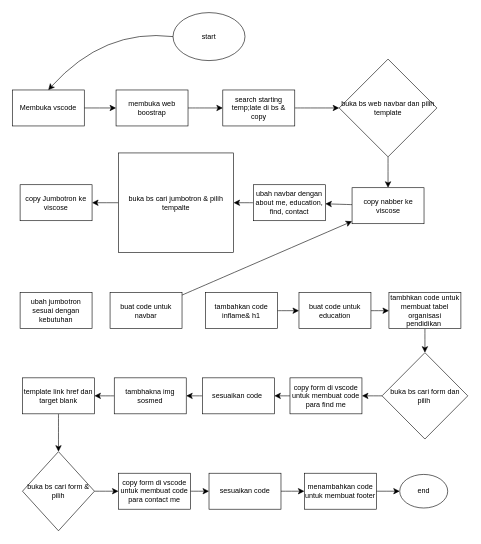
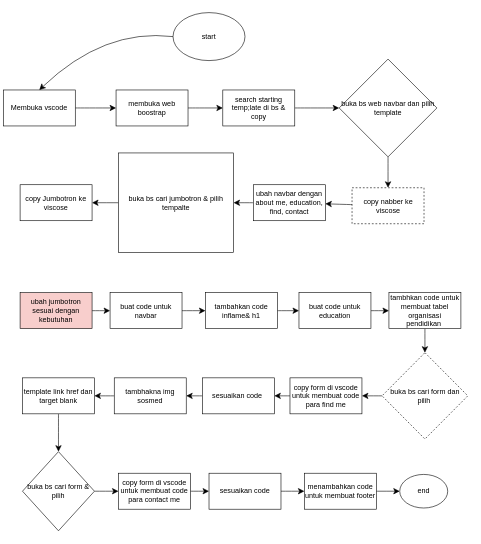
- <mxCell id="4" value="Membuka vscode" style="rounded=0;whiteSpace=wrap;html=1;" vertex="1" parent="1"><mxGeometry x="20" y="149" width="120" height="60" as="geometry" /></mxCell>
+ <mxCell id="4" value="Membuka vscode" style="rounded=0;whiteSpace=wrap;html=1;" vertex="1" parent="1"><mxGeometry x="5" y="149" width="120" height="60" as="geometry" /></mxCell>
- <mxCell id="12" value="copy nabber ke viscose" style="whiteSpace=wrap;html=1;rounded=0;" vertex="1" parent="1"><mxGeometry x="586.5" y="312" width="120" height="60" as="geometry" /></mxCell>
+ <mxCell id="12" value="copy nabber ke viscose" style="whiteSpace=wrap;html=1;rounded=0;dashed=1;" vertex="1" parent="1"><mxGeometry x="586.5" y="312" width="120" height="60" as="geometry" /></mxCell>
- <mxCell id="20" value="" style="edgeStyle=none;curved=1;rounded=0;orthogonalLoop=1;jettySize=auto;html=1;fontSize=12;startSize=8;endSize=8;" edge="1" parent="1" source="21" target="12"><mxGeometry relative="1" as="geometry" /></mxCell>
+ <mxCell id="20" value="" style="edgeStyle=none;curved=1;rounded=0;orthogonalLoop=1;jettySize=auto;html=1;fontSize=12;startSize=8;endSize=8;" edge="1" parent="1" source="21" target="23"><mxGeometry relative="1" as="geometry" /></mxCell>
- <mxCell id="19" value="ubah jumbotron sesuai dengan kebutuhan" style="whiteSpace=wrap;html=1;" vertex="1" parent="1"><mxGeometry x="33" y="487" width="120" height="60" as="geometry" /></mxCell>
+ <mxCell id="19" value="ubah jumbotron sesuai dengan kebutuhan" style="whiteSpace=wrap;html=1;fillColor=#f8cecc;" vertex="1" parent="1"><mxGeometry x="33" y="487" width="120" height="60" as="geometry" /></mxCell>
+ <mxCell id="18" value="" style="edgeStyle=none;curved=1;rounded=0;orthogonalLoop=1;jettySize=auto;html=1;fontSize=12;startSize=8;endSize=8;" edge="1" parent="1" source="19" target="21"><mxGeometry relative="1" as="geometry" /></mxCell>
- <mxCell id="30" value="buka bs cari form dan pilih&amp;nbsp;" style="rhombus;whiteSpace=wrap;html=1;" vertex="1" parent="1"><mxGeometry x="636.5" y="587" width="143" height="144" as="geometry" /></mxCell>
+ <mxCell id="30" value="buka bs cari form dan pilih&amp;nbsp;" style="rhombus;whiteSpace=wrap;html=1;dashed=1;" vertex="1" parent="1"><mxGeometry x="636.5" y="587" width="143" height="144" as="geometry" /></mxCell>
